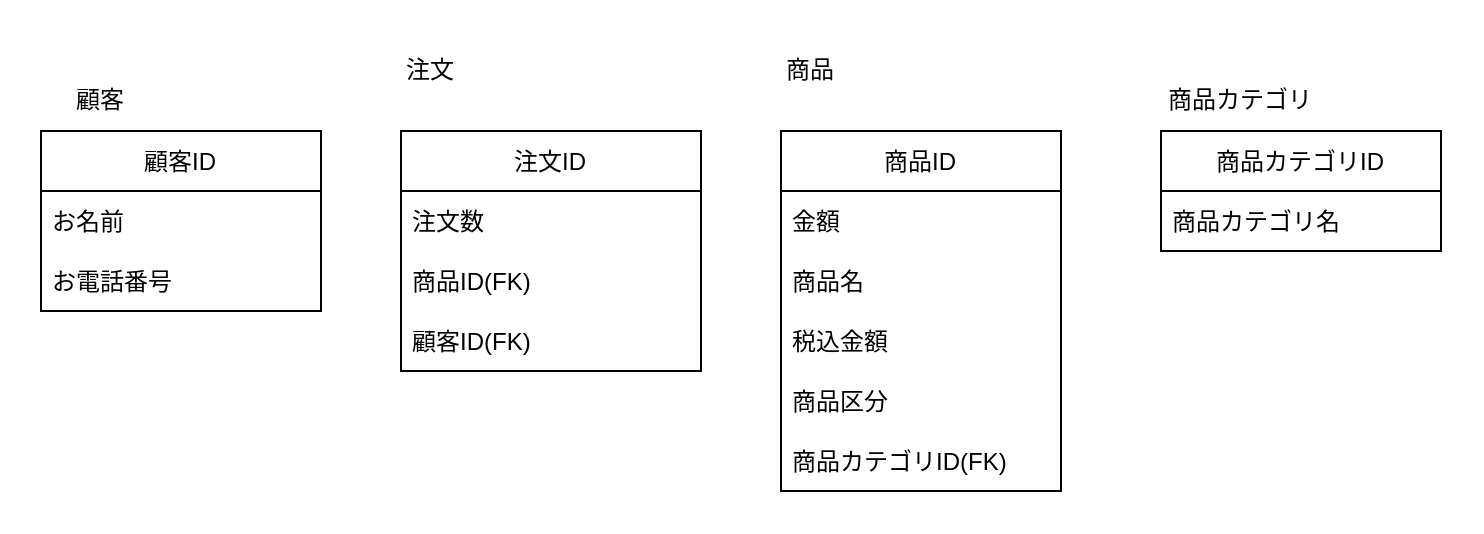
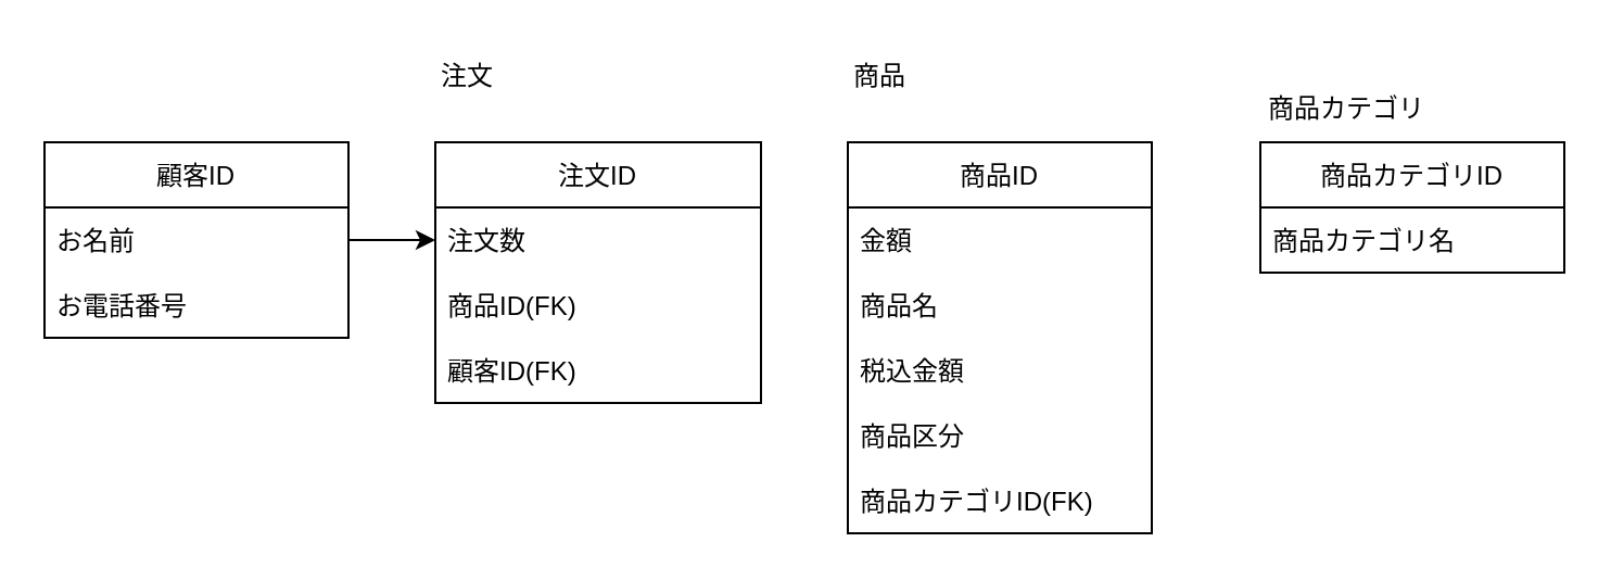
- <mxCell id="17" value="顧客" style="text;html=1;strokeColor=none;fillColor=none;align=center;verticalAlign=middle;whiteSpace=wrap;rounded=0;" vertex="1" parent="1"><mxGeometry x="20" y="35" width="60" height="30" as="geometry" /></mxCell>
+ <mxCell id="21" value="" style="edgeStyle=orthogonalEdgeStyle;rounded=0;orthogonalLoop=1;jettySize=auto;html=1;" edge="1" parent="1" source="3" target="6"><mxGeometry relative="1" as="geometry" /></mxCell>
